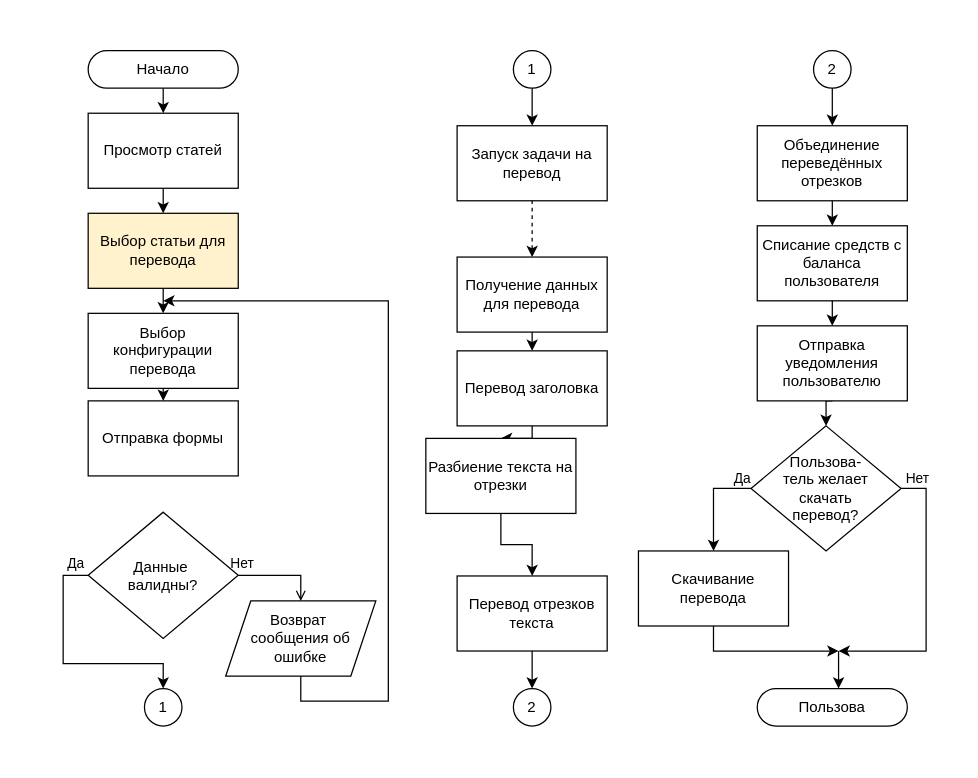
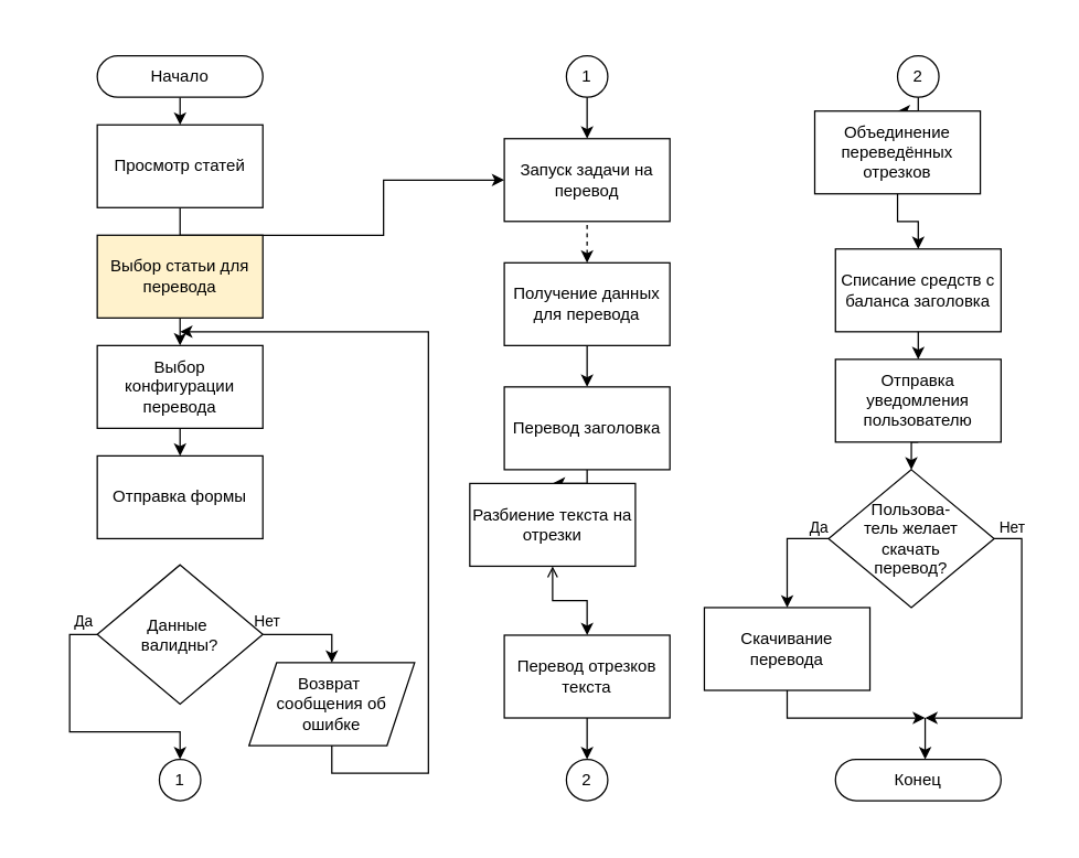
- <mxCell id="43" value="Объединение переведённых отрезков" style="rounded=0;whiteSpace=wrap;html=1;" parent="1" vertex="1"><mxGeometry x="605" y="100" width="120" height="60" as="geometry" /></mxCell>
+ <mxCell id="43" value="Объединение переведённых отрезков" style="rounded=0;whiteSpace=wrap;html=1;" parent="1" vertex="1"><mxGeometry x="590" y="80" width="120" height="60" as="geometry" /></mxCell>
- <mxCell id="5" style="edgeStyle=orthogonalEdgeStyle;rounded=0;orthogonalLoop=1;jettySize=auto;html=1;exitX=0.5;exitY=1;exitDx=0;exitDy=0;entryX=0.5;entryY=0;entryDx=0;entryDy=0;endArrow=classic;startFill=0;endFill=1;" parent="1" source="6" target="8" edge="1"><mxGeometry relative="1" as="geometry" /></mxCell>
+ <mxCell id="5" style="edgeStyle=orthogonalEdgeStyle;rounded=0;orthogonalLoop=1;jettySize=auto;html=1;exitX=0.5;exitY=1;exitDx=0;exitDy=0;endArrow=classic;startFill=0;endFill=1;" parent="1" source="6" target="30" edge="1"><mxGeometry relative="1" as="geometry" /></mxCell>
- <mxCell id="45" value="Списание средств с баланса пользователя" style="rounded=0;whiteSpace=wrap;html=1;" parent="1" vertex="1"><mxGeometry x="605" y="180" width="120" height="60" as="geometry" /></mxCell>
+ <mxCell id="45" value="Списание средств с баланса заголовка" style="rounded=0;whiteSpace=wrap;html=1;" parent="1" vertex="1"><mxGeometry x="605" y="180" width="120" height="60" as="geometry" /></mxCell>
- <mxCell id="32" value="Получение данных для перевода" style="rounded=0;whiteSpace=wrap;html=1;" parent="1" vertex="1"><mxGeometry x="365" y="205" width="120" height="60" as="geometry" /></mxCell>
+ <mxCell id="32" value="Получение данных для перевода" style="rounded=0;whiteSpace=wrap;html=1;" parent="1" vertex="1"><mxGeometry x="365" y="190" width="120" height="60" as="geometry" /></mxCell>
- <mxCell id="11" value="Отправка формы" style="rounded=0;whiteSpace=wrap;html=1;" parent="1" vertex="1"><mxGeometry x="70" y="320" width="120" height="60" as="geometry" /></mxCell>
+ <mxCell id="11" value="Отправка формы" style="rounded=0;whiteSpace=wrap;html=1;" parent="1" vertex="1"><mxGeometry x="70" y="330" width="120" height="60" as="geometry" /></mxCell>
- <mxCell id="37" style="edgeStyle=orthogonalEdgeStyle;rounded=0;orthogonalLoop=1;jettySize=auto;html=1;exitX=0.5;exitY=0;exitDx=0;exitDy=0;entryX=0.5;entryY=1;entryDx=0;entryDy=0;endArrow=none;startFill=1;startArrow=classic;" parent="1" source="38" target="36" edge="1"><mxGeometry relative="1" as="geometry" /></mxCell>
+ <mxCell id="37" style="edgeStyle=orthogonalEdgeStyle;rounded=0;orthogonalLoop=1;jettySize=auto;html=1;exitX=0.5;exitY=0;exitDx=0;exitDy=0;entryX=0.5;entryY=1;entryDx=0;entryDy=0;endArrow=open;startFill=1;startArrow=classic;" parent="1" source="38" target="36" edge="1"><mxGeometry relative="1" as="geometry" /></mxCell>
- <mxCell id="16" style="edgeStyle=orthogonalEdgeStyle;rounded=0;orthogonalLoop=1;jettySize=auto;html=1;exitX=1;exitY=0.5;exitDx=0;exitDy=0;endArrow=open;endFill=1;entryX=0.5;entryY=0;entryDx=0;entryDy=0;" parent="1" source="20" target="21" edge="1"><mxGeometry relative="1" as="geometry"><mxPoint x="230" y="470" as="targetPoint" /></mxGeometry></mxCell>
+ <mxCell id="16" style="edgeStyle=orthogonalEdgeStyle;rounded=0;orthogonalLoop=1;jettySize=auto;html=1;exitX=1;exitY=0.5;exitDx=0;exitDy=0;endArrow=classic;endFill=1;entryX=0.5;entryY=0;entryDx=0;entryDy=0;" parent="1" source="20" target="21" edge="1"><mxGeometry relative="1" as="geometry"><mxPoint x="230" y="470" as="targetPoint" /></mxGeometry></mxCell>
- <mxCell id="15" value="Пользова" style="rounded=1;whiteSpace=wrap;html=1;arcSize=50;" parent="1" vertex="1"><mxGeometry x="605" y="550" width="120" height="30" as="geometry" /></mxCell>
+ <mxCell id="15" value="Конец" style="rounded=1;whiteSpace=wrap;html=1;arcSize=50;" parent="1" vertex="1"><mxGeometry x="605" y="550" width="120" height="30" as="geometry" /></mxCell>
